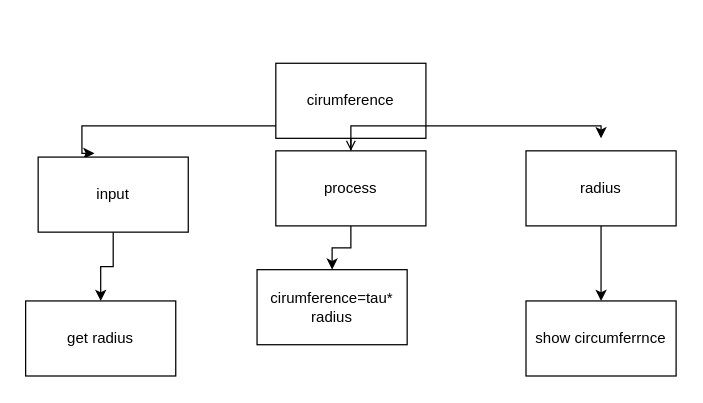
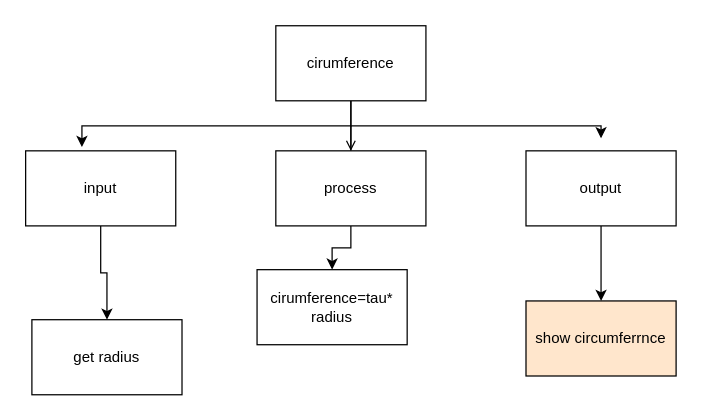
- <mxCell id="4" value="cirumference" style="rounded=0;whiteSpace=wrap;html=1;" parent="1" vertex="1"><mxGeometry x="220" y="50" width="120" height="60" as="geometry" /></mxCell>
+ <mxCell id="4" value="cirumference" style="rounded=0;whiteSpace=wrap;html=1;" parent="1" vertex="1"><mxGeometry x="220" y="20" width="120" height="60" as="geometry" /></mxCell>
- <mxCell id="11" value="radius" style="rounded=0;whiteSpace=wrap;html=1;" parent="1" vertex="1"><mxGeometry x="420" y="120" width="120" height="60" as="geometry" /></mxCell>
+ <mxCell id="11" value="output" style="rounded=0;whiteSpace=wrap;html=1;" parent="1" vertex="1"><mxGeometry x="420" y="120" width="120" height="60" as="geometry" /></mxCell>
- <mxCell id="6" value="input" style="rounded=0;whiteSpace=wrap;html=1;" parent="1" vertex="1"><mxGeometry x="30" y="125" width="120" height="60" as="geometry" /></mxCell>
+ <mxCell id="6" value="input" style="rounded=0;whiteSpace=wrap;html=1;" parent="1" vertex="1"><mxGeometry y="120" width="120" height="60" as="geometry" x="20" /></mxCell>
- <mxCell id="12" value="get radius" style="rounded=0;whiteSpace=wrap;html=1;" parent="1" vertex="1"><mxGeometry y="240" width="120" height="60" as="geometry" x="20" /></mxCell>
+ <mxCell id="12" value="get radius" style="rounded=0;whiteSpace=wrap;html=1;" parent="1" vertex="1"><mxGeometry x="25" y="255" width="120" height="60" as="geometry" /></mxCell>
- <mxCell id="14" value="show circumferrnce" style="rounded=0;whiteSpace=wrap;html=1;" parent="1" vertex="1"><mxGeometry x="420" y="240" width="120" height="60" as="geometry" /></mxCell>
+ <mxCell id="14" value="show circumferrnce" style="rounded=0;whiteSpace=wrap;html=1;fillColor=#ffe6cc;" parent="1" vertex="1"><mxGeometry x="420" y="240" width="120" height="60" as="geometry" /></mxCell>
